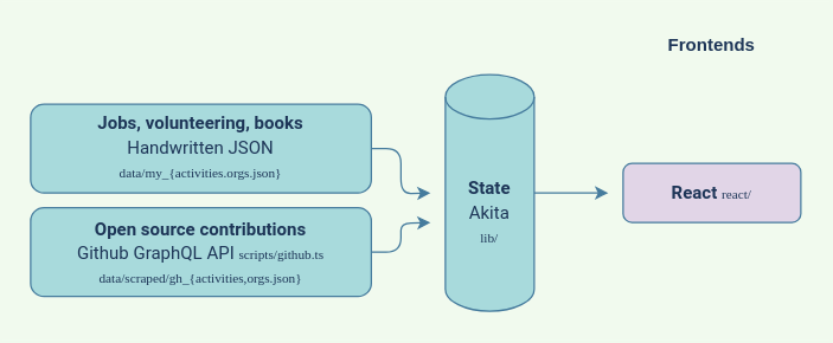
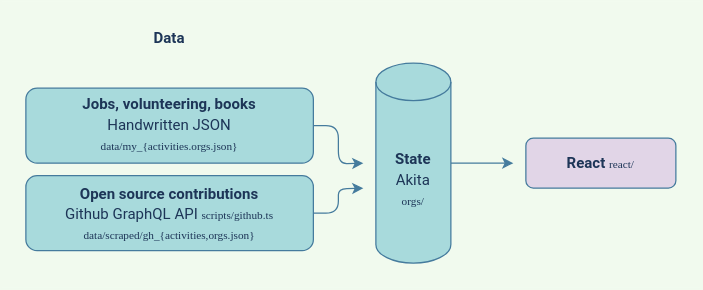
+ <mxCell id="8" value="&lt;b&gt;&lt;font face=&quot;Roboto&quot; data-font-src=&quot;https://fonts.googleapis.com/css?family=Roboto&quot;&gt;Data&lt;/font&gt;&lt;/b&gt;" style="text;html=1;strokeColor=none;fillColor=none;align=center;verticalAlign=middle;whiteSpace=wrap;rounded=1;fontColor=#1D3557;" parent="1" vertex="1"><mxGeometry x="20" y="20" width="230" height="20" as="geometry" /></mxCell>
- <mxCell id="9" value="&lt;b&gt;Frontends&lt;/b&gt;" style="text;html=1;strokeColor=none;fillColor=none;align=center;verticalAlign=middle;whiteSpace=wrap;rounded=1;fontColor=#1D3557;" parent="1" vertex="1"><mxGeometry x="420" y="20" width="120" height="20" as="geometry" /></mxCell>
- <mxCell id="7" value="&lt;p style=&quot;line-height: 120%&quot;&gt;&lt;font face=&quot;Roboto&quot; data-font-src=&quot;https://fonts.googleapis.com/css?family=Roboto&quot; style=&quot;line-height: 140%&quot;&gt;&lt;b style=&quot;line-height: 120%&quot;&gt;State&lt;/b&gt;&lt;br&gt;Akita&lt;/font&gt;&lt;br&gt;&lt;font style=&quot;font-size: 9px&quot; face=&quot;Roboto Mono&quot; data-font-src=&quot;https://fonts.googleapis.com/css?family=Roboto+Mono&quot;&gt;lib/&lt;/font&gt;&lt;/p&gt;" style="shape=cylinder3;whiteSpace=wrap;html=1;boundedLbl=1;backgroundOutline=1;size=15;rounded=1;fillColor=#A8DADC;strokeColor=#457B9D;fontColor=#1D3557;" parent="1" vertex="1"><mxGeometry x="300" y="50" width="60" height="160" as="geometry" /></mxCell>
+ <mxCell id="7" value="&lt;p style=&quot;line-height: 120%&quot;&gt;&lt;font face=&quot;Roboto&quot; data-font-src=&quot;https://fonts.googleapis.com/css?family=Roboto&quot; style=&quot;line-height: 140%&quot;&gt;&lt;b style=&quot;line-height: 120%&quot;&gt;State&lt;/b&gt;&lt;br&gt;Akita&lt;/font&gt;&lt;br&gt;&lt;font style=&quot;font-size: 9px&quot; face=&quot;Roboto Mono&quot; data-font-src=&quot;https://fonts.googleapis.com/css?family=Roboto+Mono&quot;&gt;orgs/&lt;/font&gt;&lt;/p&gt;" style="shape=cylinder3;whiteSpace=wrap;html=1;boundedLbl=1;backgroundOutline=1;size=15;rounded=1;fillColor=#A8DADC;strokeColor=#457B9D;fontColor=#1D3557;" parent="1" vertex="1"><mxGeometry x="300" y="50" width="60" height="160" as="geometry" /></mxCell>
